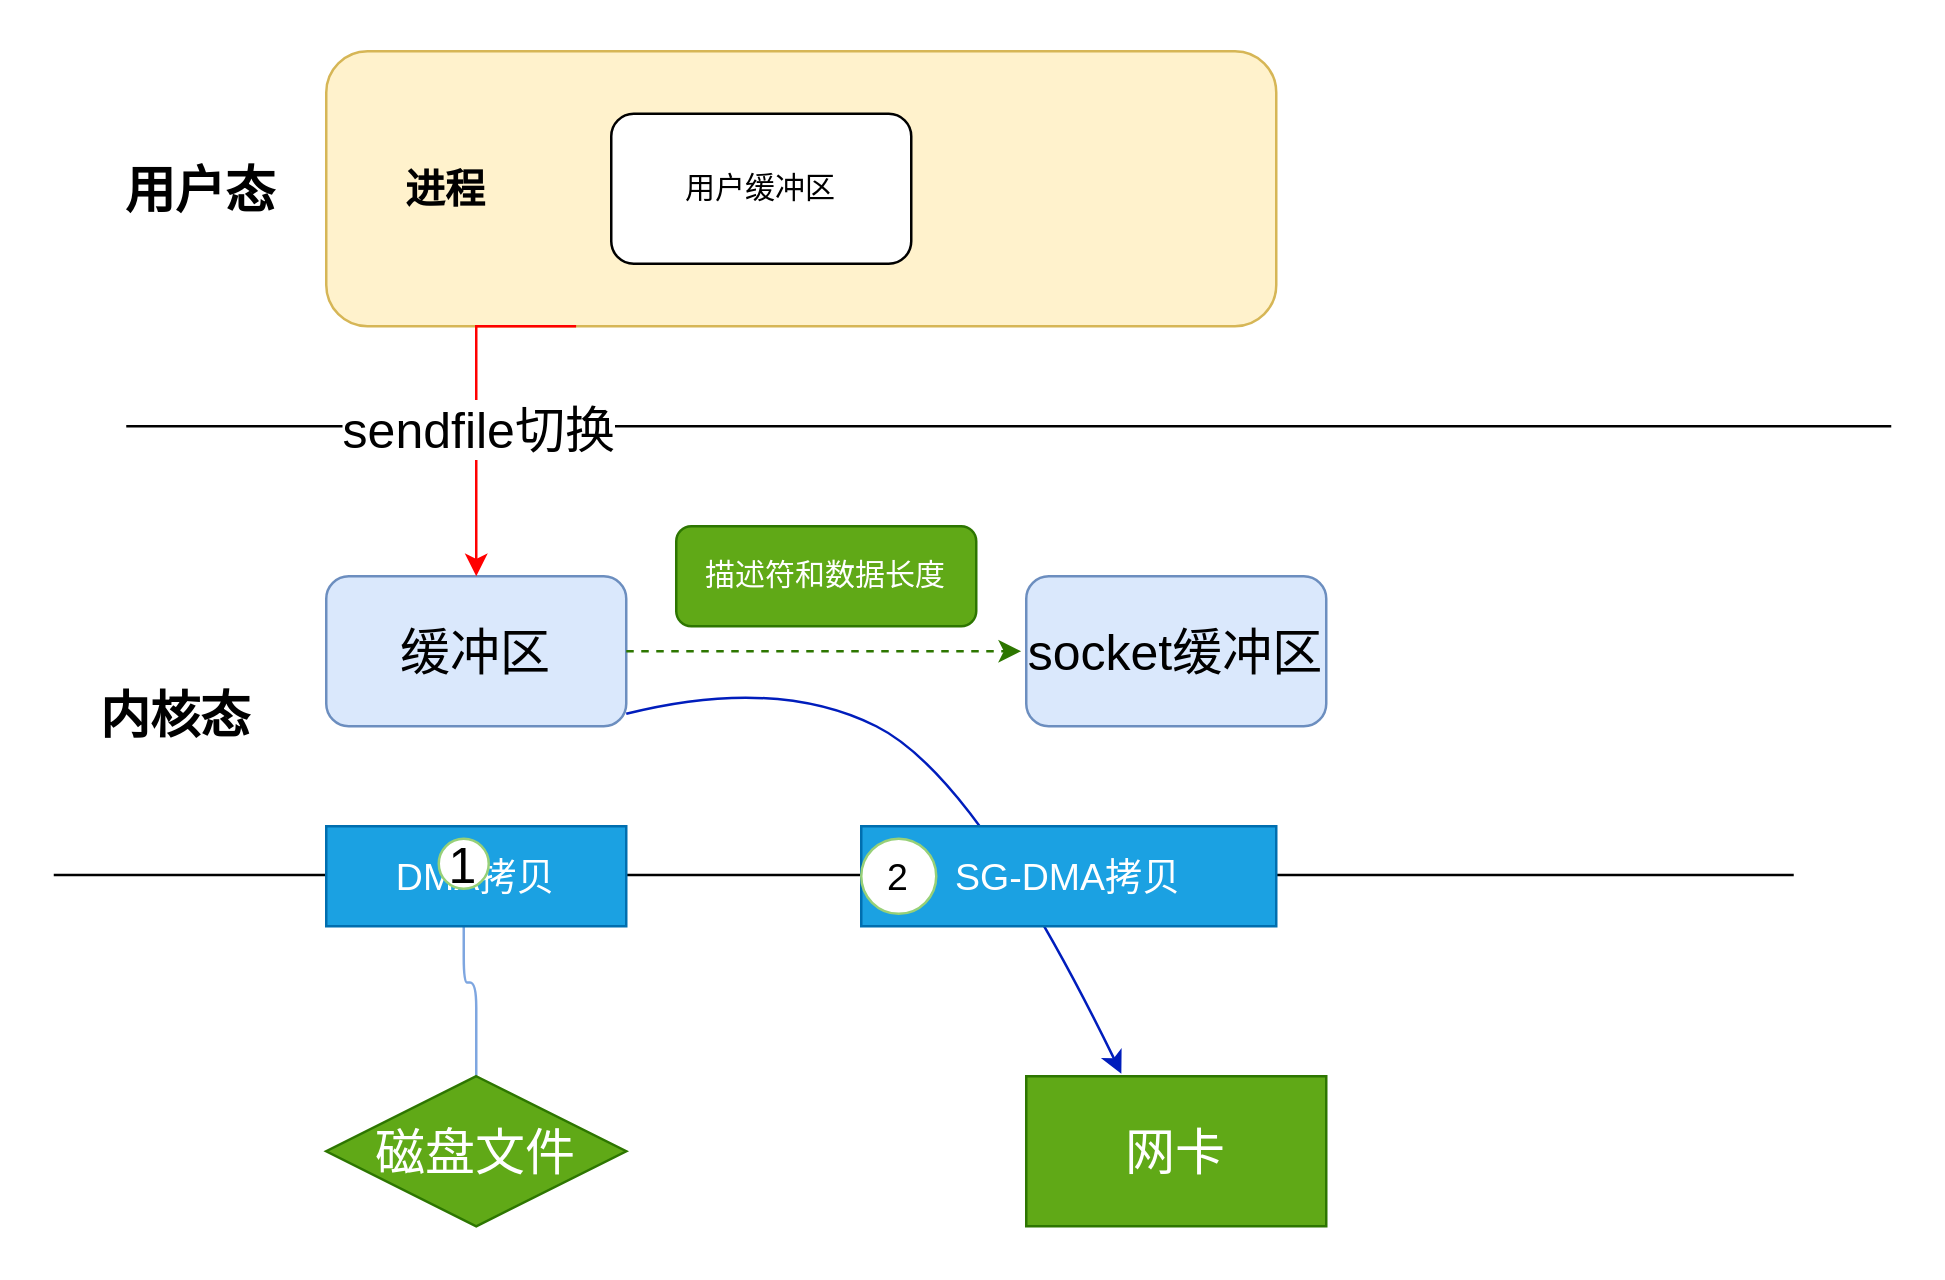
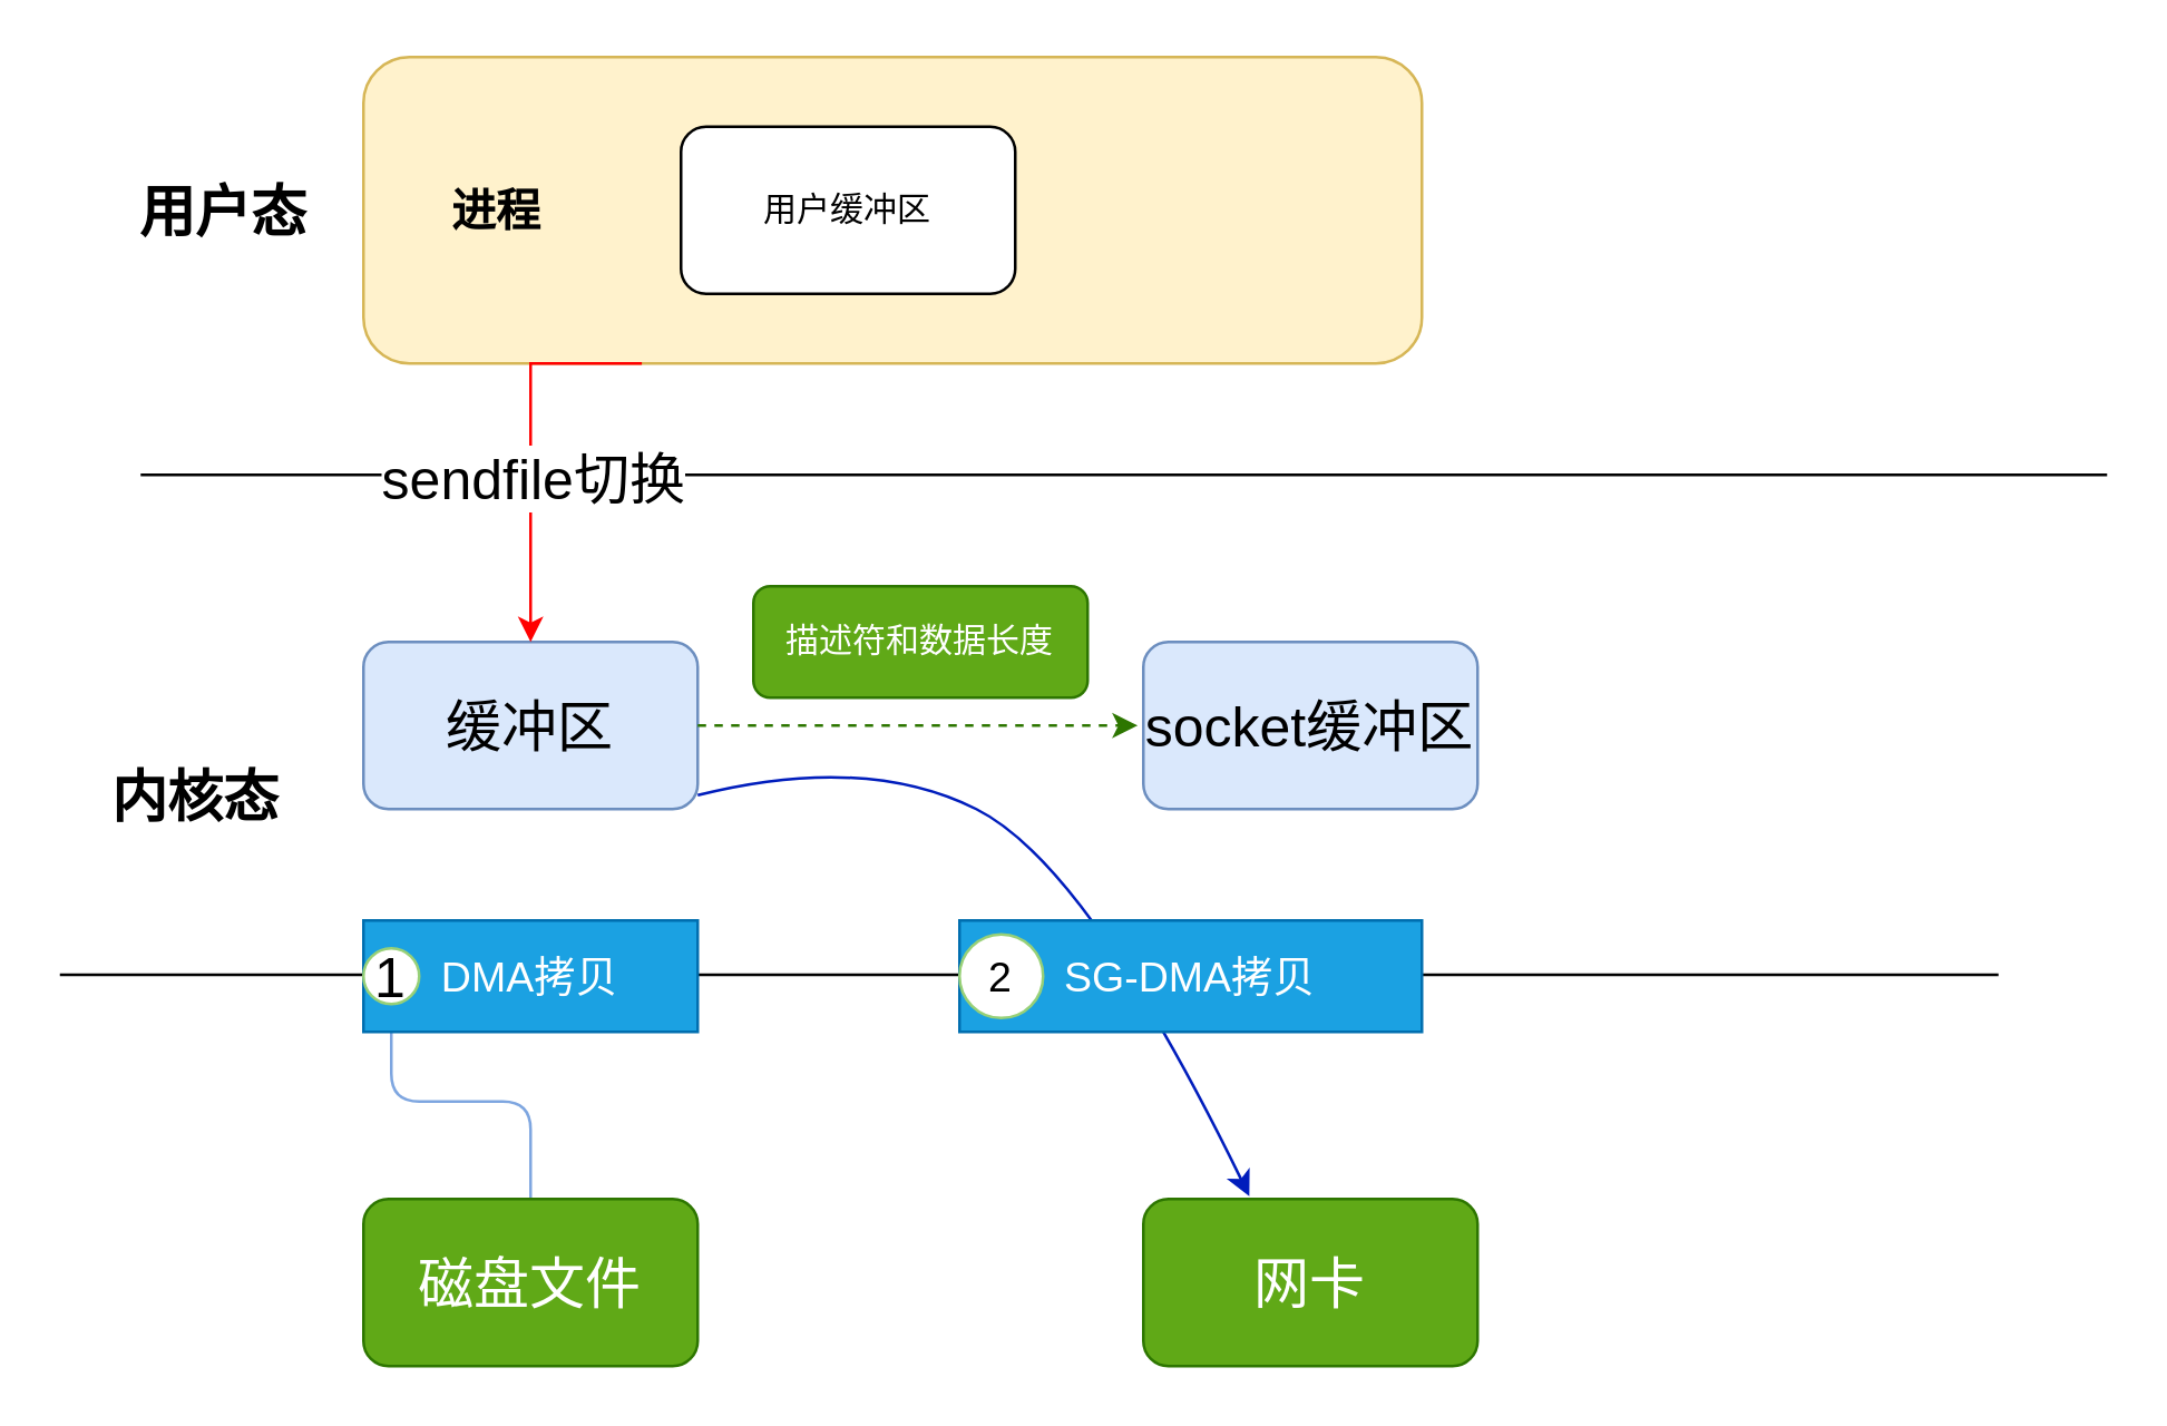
- <mxCell id="19" value="1" style="ellipse;whiteSpace=wrap;html=1;aspect=fixed;labelBorderColor=none;fontSize=20;fontColor=#000000;strokeColor=#97D077;fillColor=default;" vertex="1" parent="1"><mxGeometry x="175" y="335" width="20" height="20" as="geometry" /></mxCell>
+ <mxCell id="19" value="1" style="ellipse;whiteSpace=wrap;html=1;aspect=fixed;labelBorderColor=none;fontSize=20;fontColor=#000000;strokeColor=#97D077;fillColor=default;" vertex="1" parent="1"><mxGeometry x="130" y="340" width="20" height="20" as="geometry" /></mxCell>
- <mxCell id="16" value="磁盘文件" style="rhombus;whiteSpace=wrap;html=1;labelBorderColor=none;fontSize=20;fontColor=#ffffff;strokeColor=#2D7600;fillColor=#60a917;" vertex="1" parent="1"><mxGeometry x="130" y="430" width="120" height="60" as="geometry" /></mxCell>
+ <mxCell id="16" value="磁盘文件" style="rounded=1;whiteSpace=wrap;html=1;labelBorderColor=none;fontSize=20;fontColor=#ffffff;strokeColor=#2D7600;fillColor=#60a917;" vertex="1" parent="1"><mxGeometry x="130" y="430" width="120" height="60" as="geometry" /></mxCell>
- <mxCell id="17" value="&lt;font style=&quot;font-size: 20px&quot;&gt;网卡&lt;/font&gt;" style="whiteSpace=wrap;html=1;labelBorderColor=none;fontSize=12;fontColor=#ffffff;strokeColor=#2D7600;fillColor=#60a917;rounded=0;" vertex="1" parent="1"><mxGeometry x="410" y="430" width="120" height="60" as="geometry" /></mxCell>
+ <mxCell id="17" value="&lt;font style=&quot;font-size: 20px&quot;&gt;网卡&lt;/font&gt;" style="rounded=1;whiteSpace=wrap;html=1;labelBorderColor=none;fontSize=12;fontColor=#ffffff;strokeColor=#2D7600;fillColor=#60a917;" vertex="1" parent="1"><mxGeometry x="410" y="430" width="120" height="60" as="geometry" /></mxCell>
